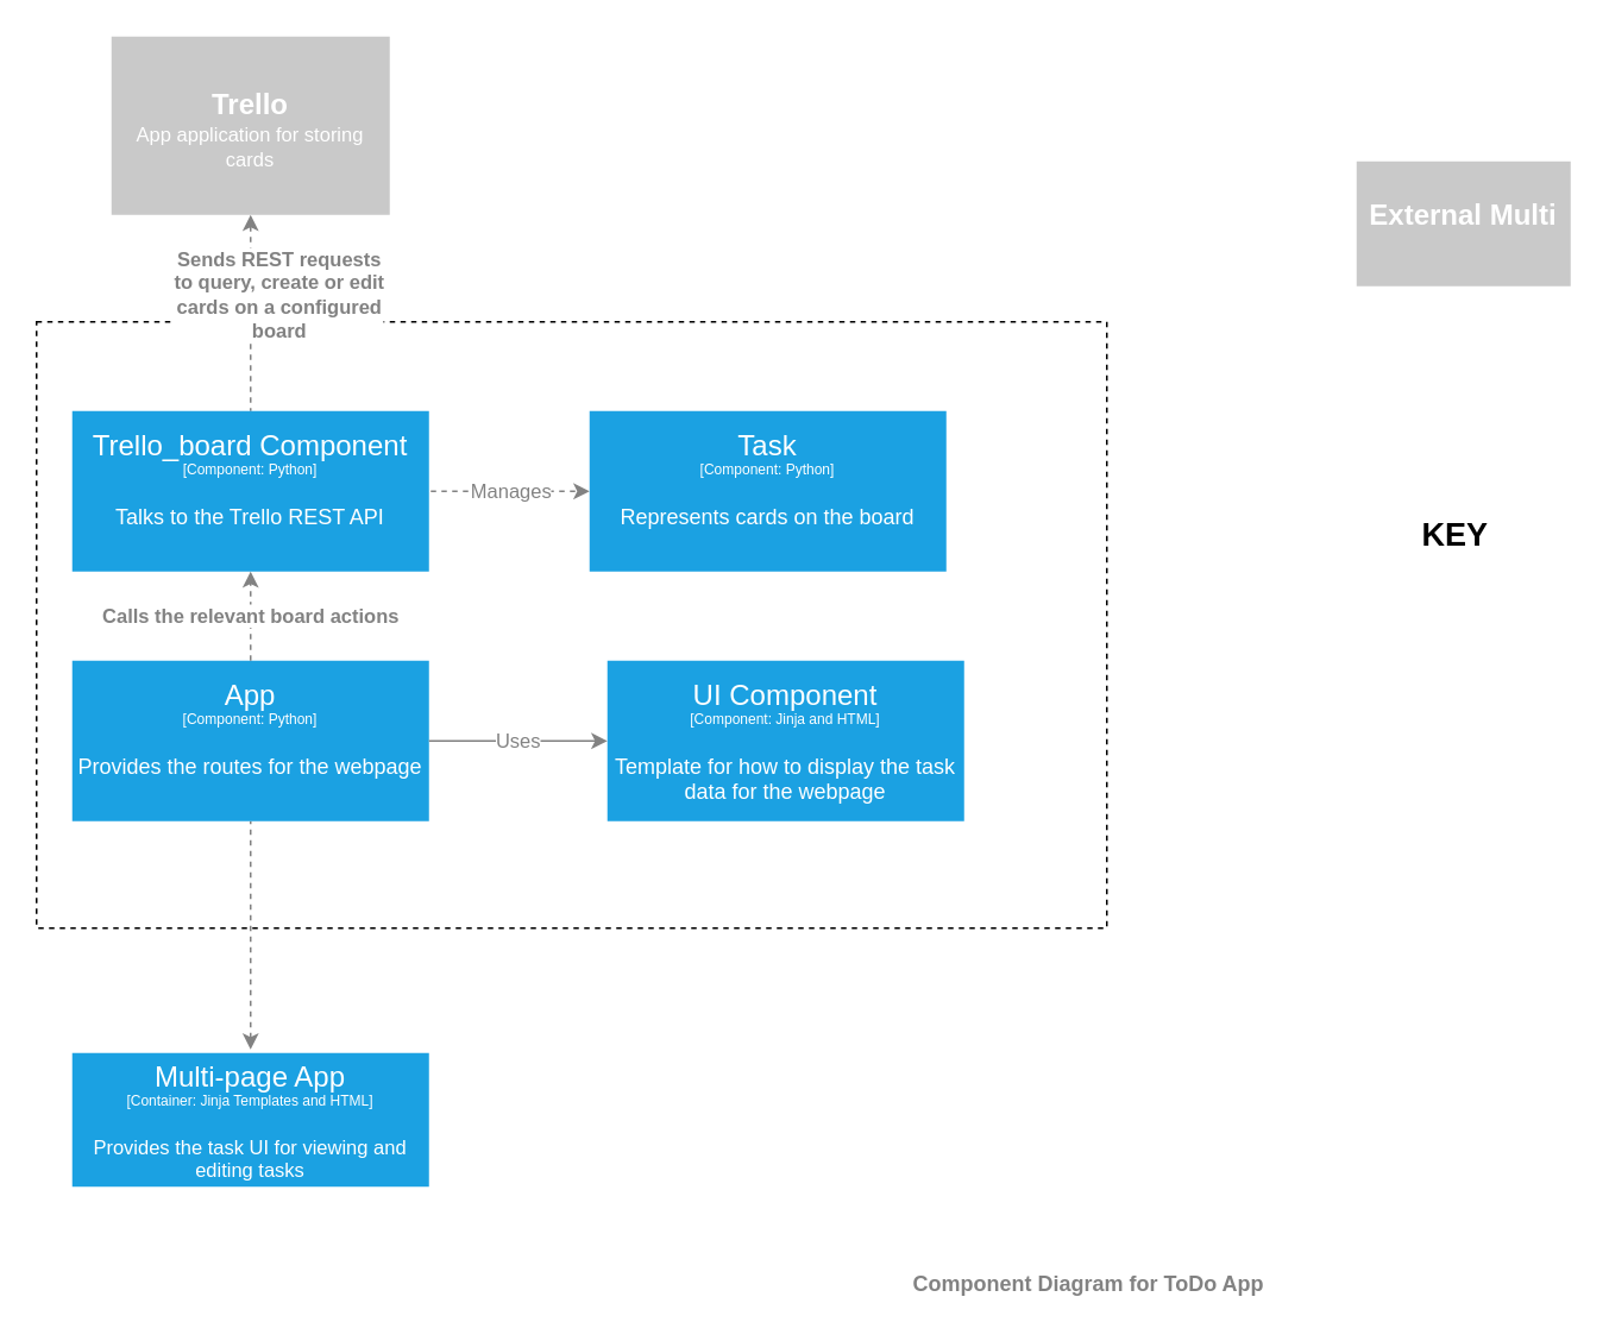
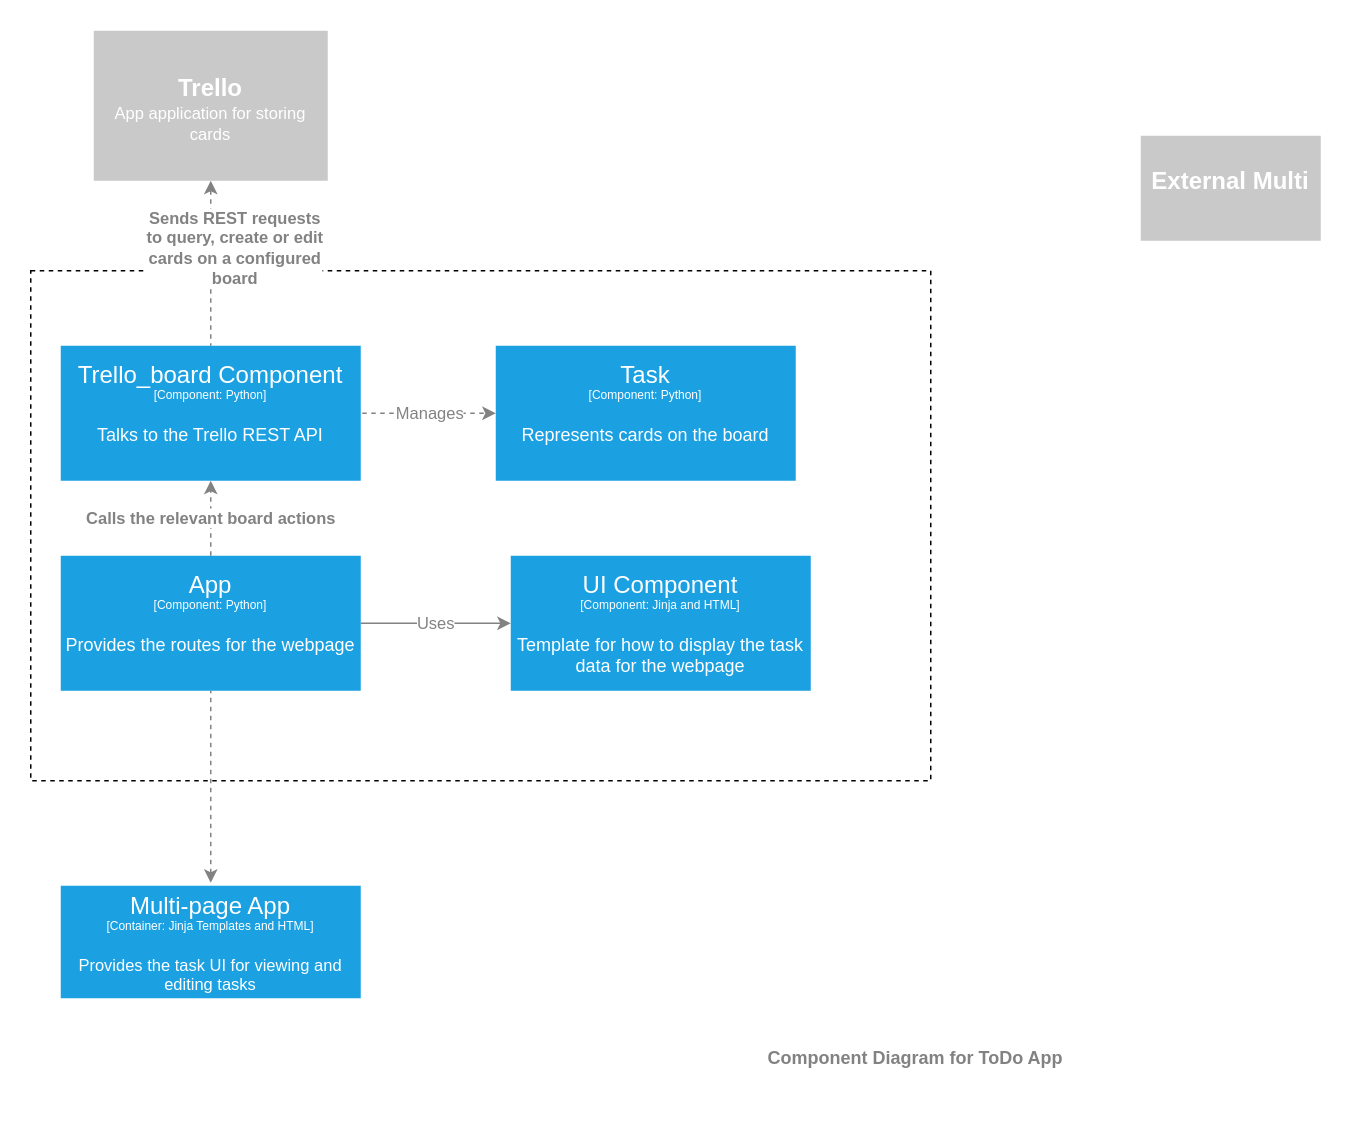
- <mxCell id="19" value="&lt;b&gt;&lt;font style=&quot;font-size: 18px&quot;&gt;KEY&lt;/font&gt;&lt;/b&gt;" style="text;html=1;resizable=0;autosize=1;align=center;verticalAlign=middle;points=[];fillColor=none;strokeColor=none;rounded=0;" vertex="1" parent="1"><mxGeometry x="790" y="290" width="50" height="20" as="geometry" /></mxCell>
- <mxCell id="8" value="&lt;b&gt;Component Diagram for ToDo App &lt;/b&gt;" style="text;html=1;strokeColor=none;fillColor=none;align=center;verticalAlign=middle;whiteSpace=wrap;rounded=0;fontColor=#828282;" parent="1" vertex="1"><mxGeometry x="485" y="710" width="250" height="20" as="geometry" /></mxCell>
+ <mxCell id="8" value="&lt;b&gt;Component Diagram for ToDo App &lt;/b&gt;" style="text;html=1;strokeColor=none;fillColor=none;align=center;verticalAlign=middle;whiteSpace=wrap;rounded=0;fontColor=#828282;" parent="1" vertex="1"><mxGeometry x="485" y="695" width="250" height="20" as="geometry" /></mxCell>
